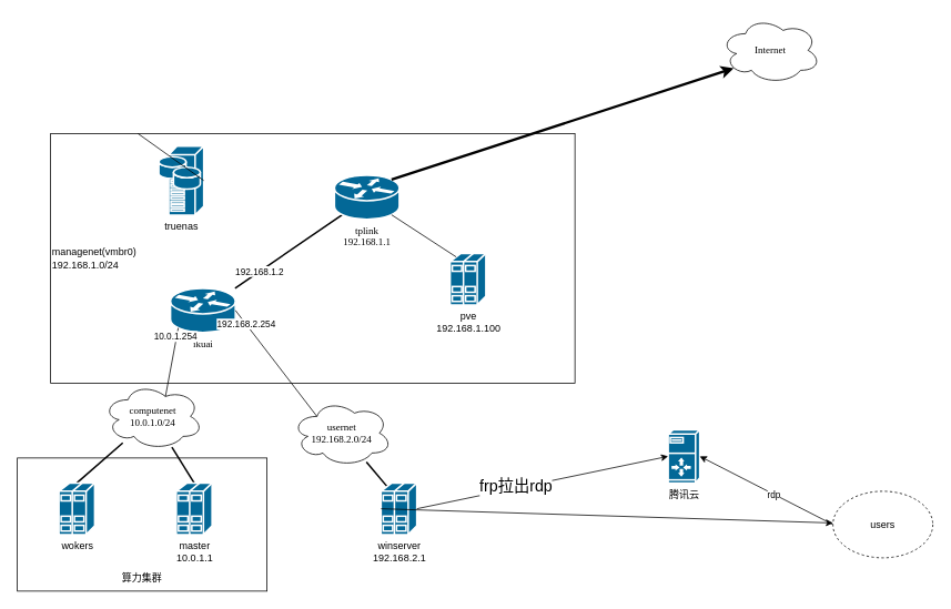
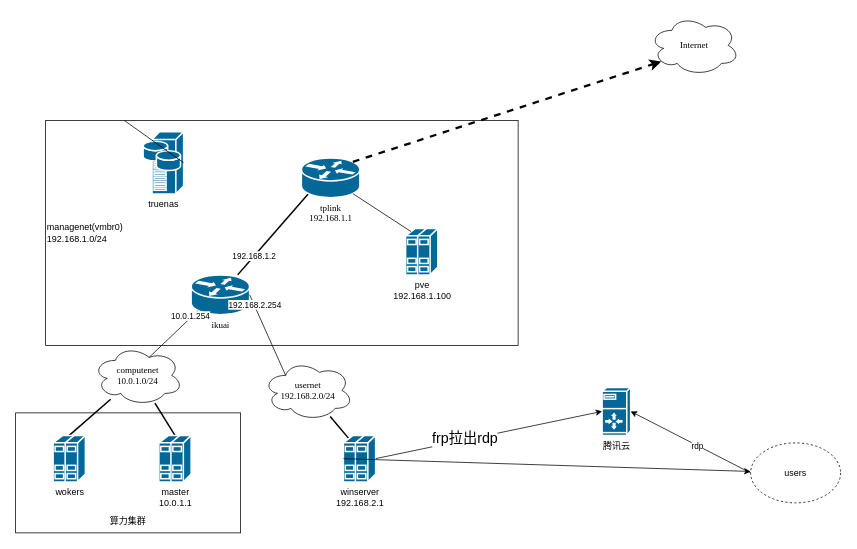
- <mxCell id="25" value="" style="endArrow=classic;html=1;rounded=0;entryX=0.13;entryY=0.77;entryDx=0;entryDy=0;entryPerimeter=0;exitX=0.88;exitY=0.1;exitDx=0;exitDy=0;exitPerimeter=0;strokeWidth=3;" edge="1" parent="1" source="13" target="11"><mxGeometry width="50" height="50" relative="1" as="geometry"><mxPoint x="410" y="370" as="sourcePoint" /><mxPoint x="460" y="320" as="targetPoint" /></mxGeometry></mxCell>
+ <mxCell id="25" value="" style="endArrow=classic;html=1;rounded=0;entryX=0.13;entryY=0.77;entryDx=0;entryDy=0;entryPerimeter=0;exitX=0.88;exitY=0.1;exitDx=0;exitDy=0;exitPerimeter=0;strokeWidth=3;dashed=1;" edge="1" parent="1" source="13" target="11"><mxGeometry width="50" height="50" relative="1" as="geometry"><mxPoint x="410" y="370" as="sourcePoint" /><mxPoint x="460" y="320" as="targetPoint" /></mxGeometry></mxCell>
- <mxCell id="12" value="ikuai" style="shape=mxgraph.cisco.routers.router;html=1;dashed=0;fillColor=#036897;strokeColor=#ffffff;strokeWidth=2;verticalLabelPosition=bottom;verticalAlign=top;rounded=0;shadow=0;comic=0;fontFamily=Verdana;fontSize=12;" parent="1" vertex="1"><mxGeometry x="204" y="346" width="78" height="53" as="geometry" /></mxCell>
+ <mxCell id="12" value="ikuai" style="shape=mxgraph.cisco.routers.router;html=1;dashed=0;fillColor=#036897;strokeColor=#ffffff;strokeWidth=2;verticalLabelPosition=bottom;verticalAlign=top;rounded=0;shadow=0;comic=0;fontFamily=Verdana;fontSize=12;" parent="1" vertex="1"><mxGeometry x="254" y="366" width="78" height="53" as="geometry" /></mxCell>
